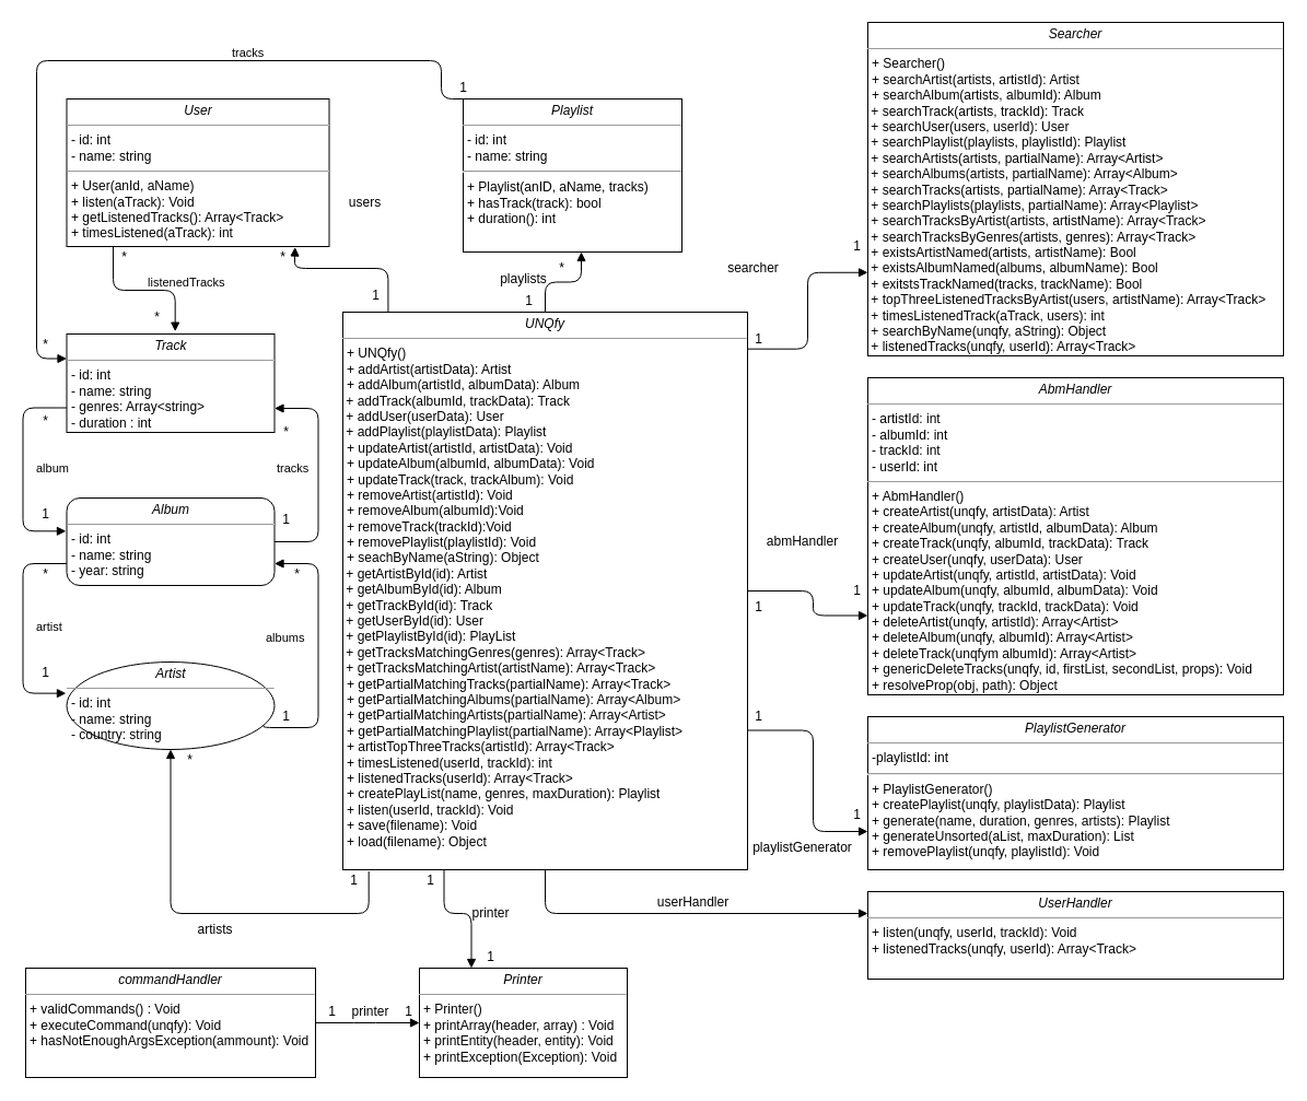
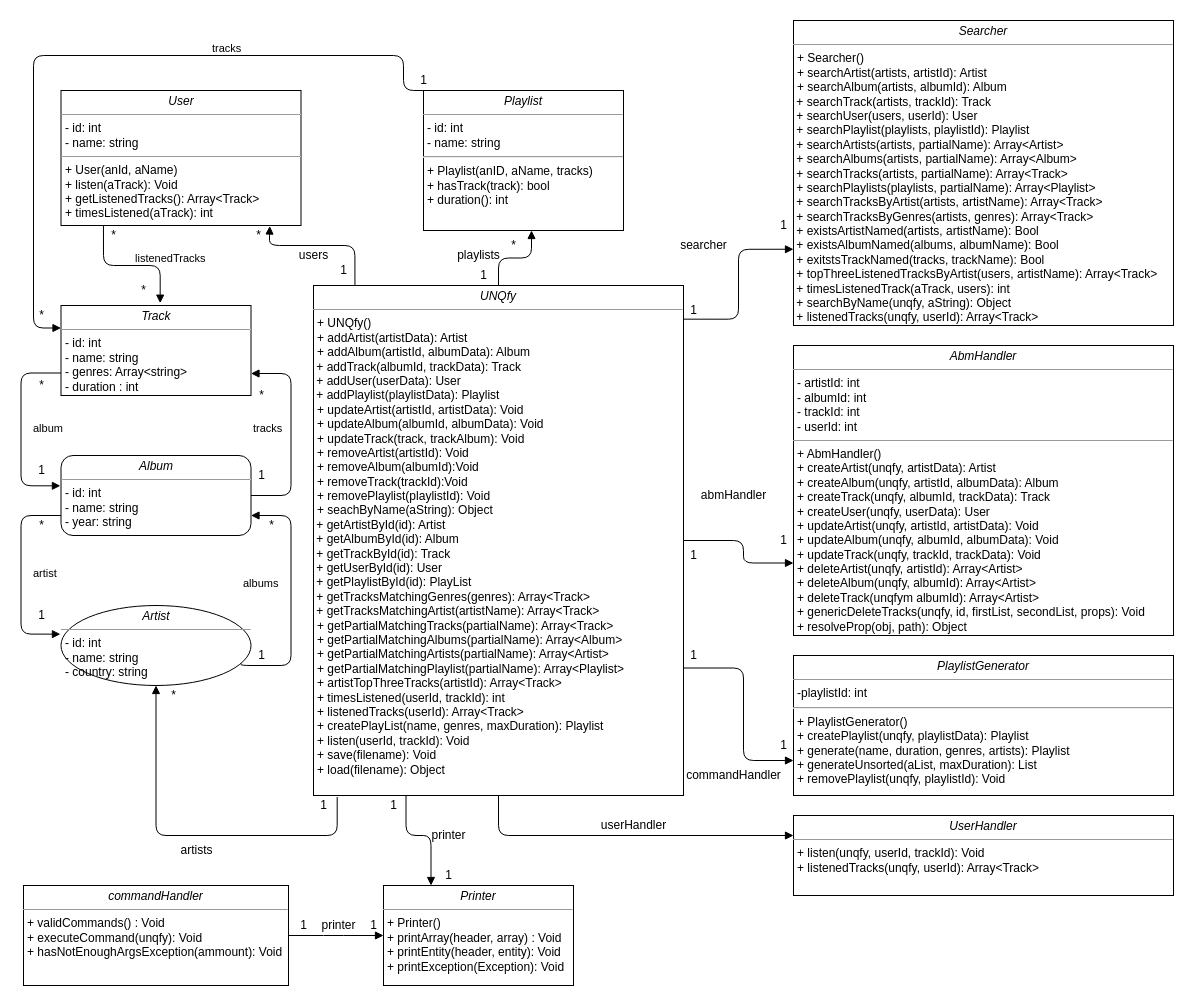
- <mxCell id="44" value="users" style="text;html=1;align=center;verticalAlign=middle;resizable=0;points=[];autosize=1;" parent="1" vertex="1"><mxGeometry x="313" y="175" width="40" height="20" as="geometry" /></mxCell>
+ <mxCell id="44" value="users" style="text;html=1;align=center;verticalAlign=middle;resizable=0;points=[];autosize=1;" parent="1" vertex="1"><mxGeometry x="293" y="245" width="40" height="20" as="geometry" /></mxCell>
- <mxCell id="27" value="searcher" style="text;html=1;align=center;verticalAlign=middle;resizable=0;points=[];autosize=1;" parent="1" vertex="1"><mxGeometry x="658" y="235" width="60" height="20" as="geometry" /></mxCell>
+ <mxCell id="27" value="searcher" style="text;html=1;align=center;verticalAlign=middle;resizable=0;points=[];autosize=1;" parent="1" vertex="1"><mxGeometry x="673" y="235" width="60" height="20" as="geometry" /></mxCell>
- <mxCell id="28" value="playlistGenerator" style="text;html=1;align=center;verticalAlign=middle;resizable=0;points=[];autosize=1;" parent="1" vertex="1"><mxGeometry x="673" y="765" width="120" height="20" as="geometry" /></mxCell>
+ <mxCell id="28" value="commandHandler" style="text;html=1;align=center;verticalAlign=middle;resizable=0;points=[];autosize=1;" parent="1" vertex="1"><mxGeometry x="673" y="765" width="120" height="20" as="geometry" /></mxCell>
